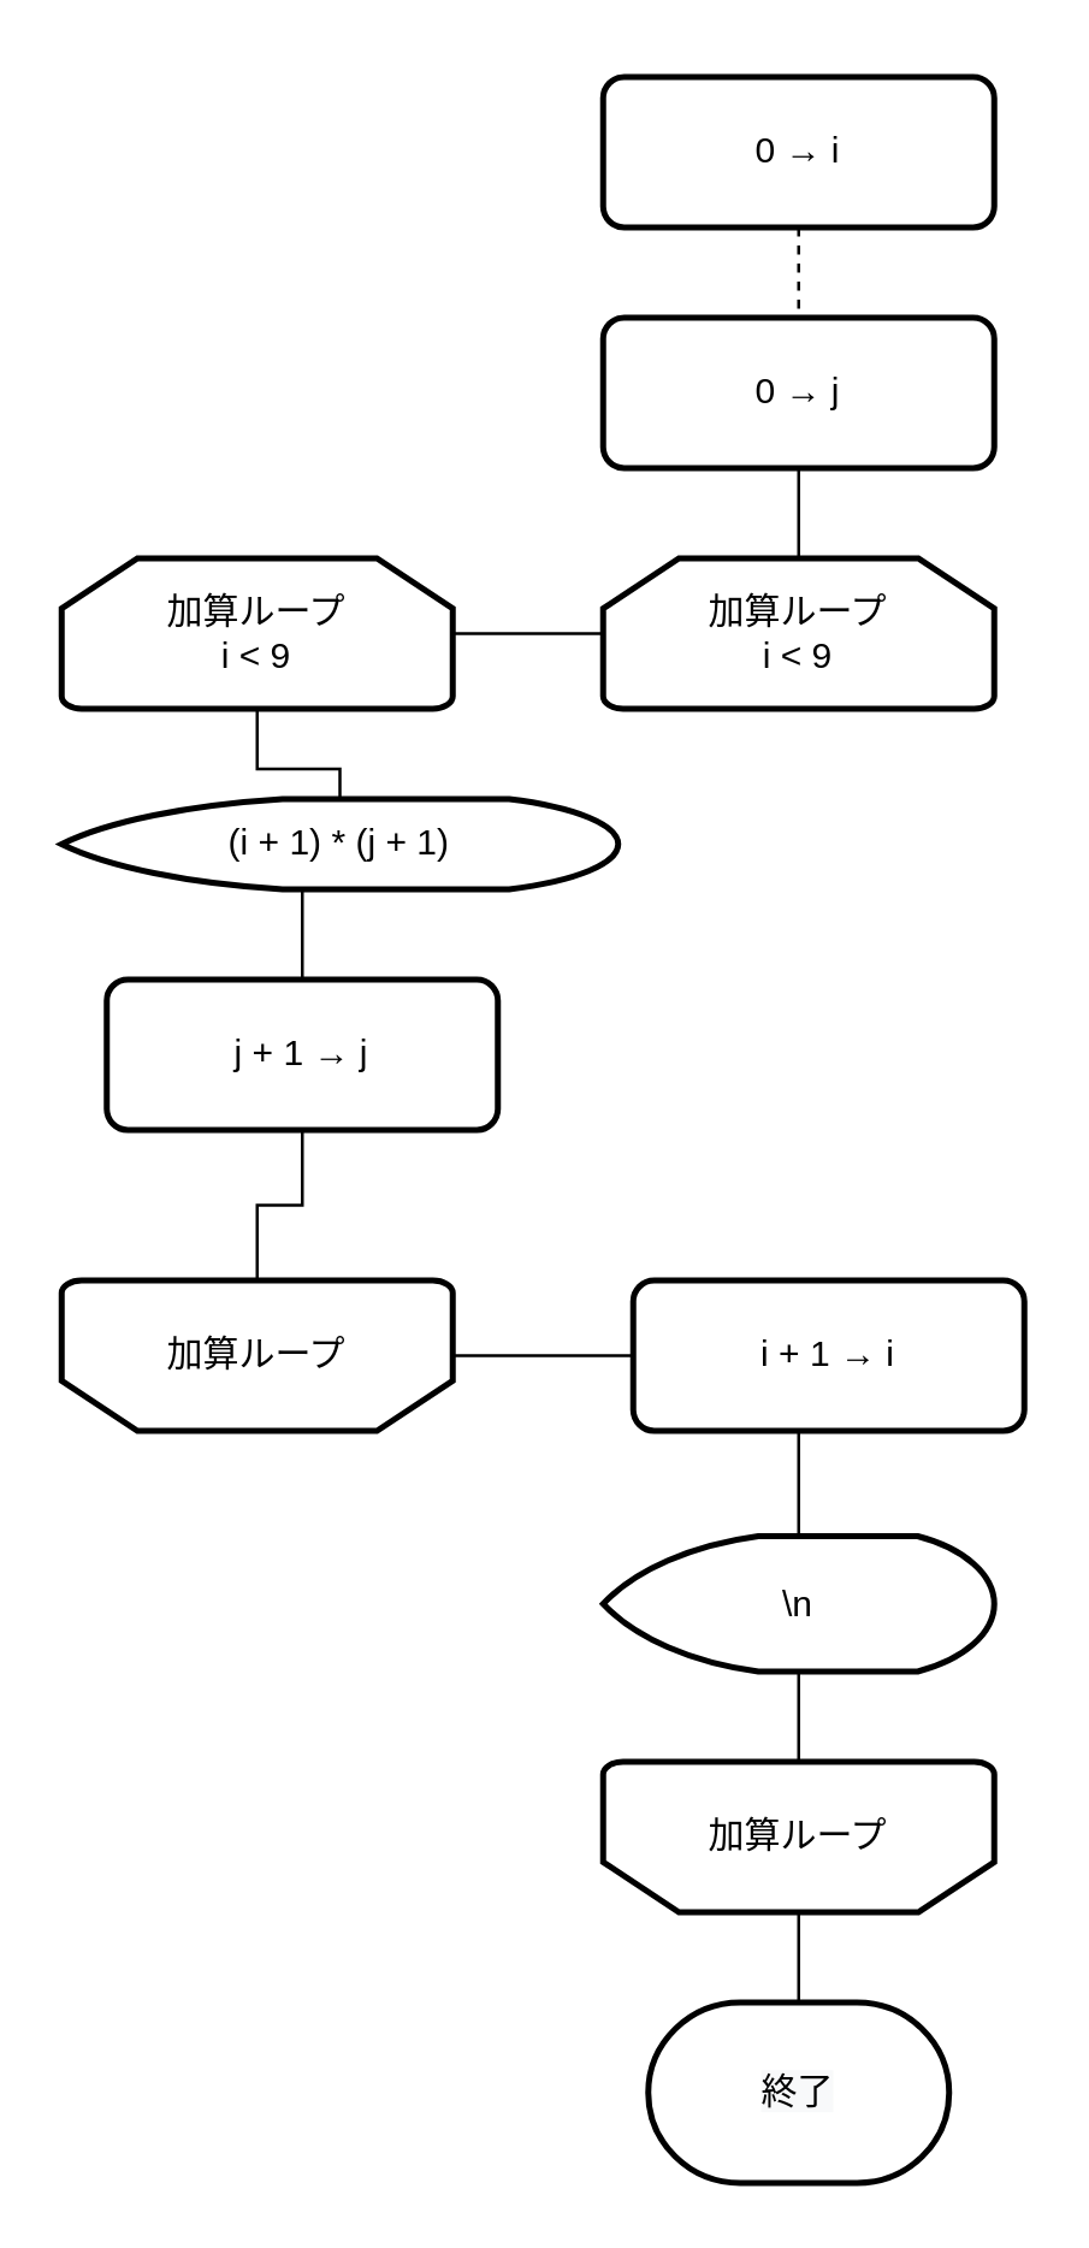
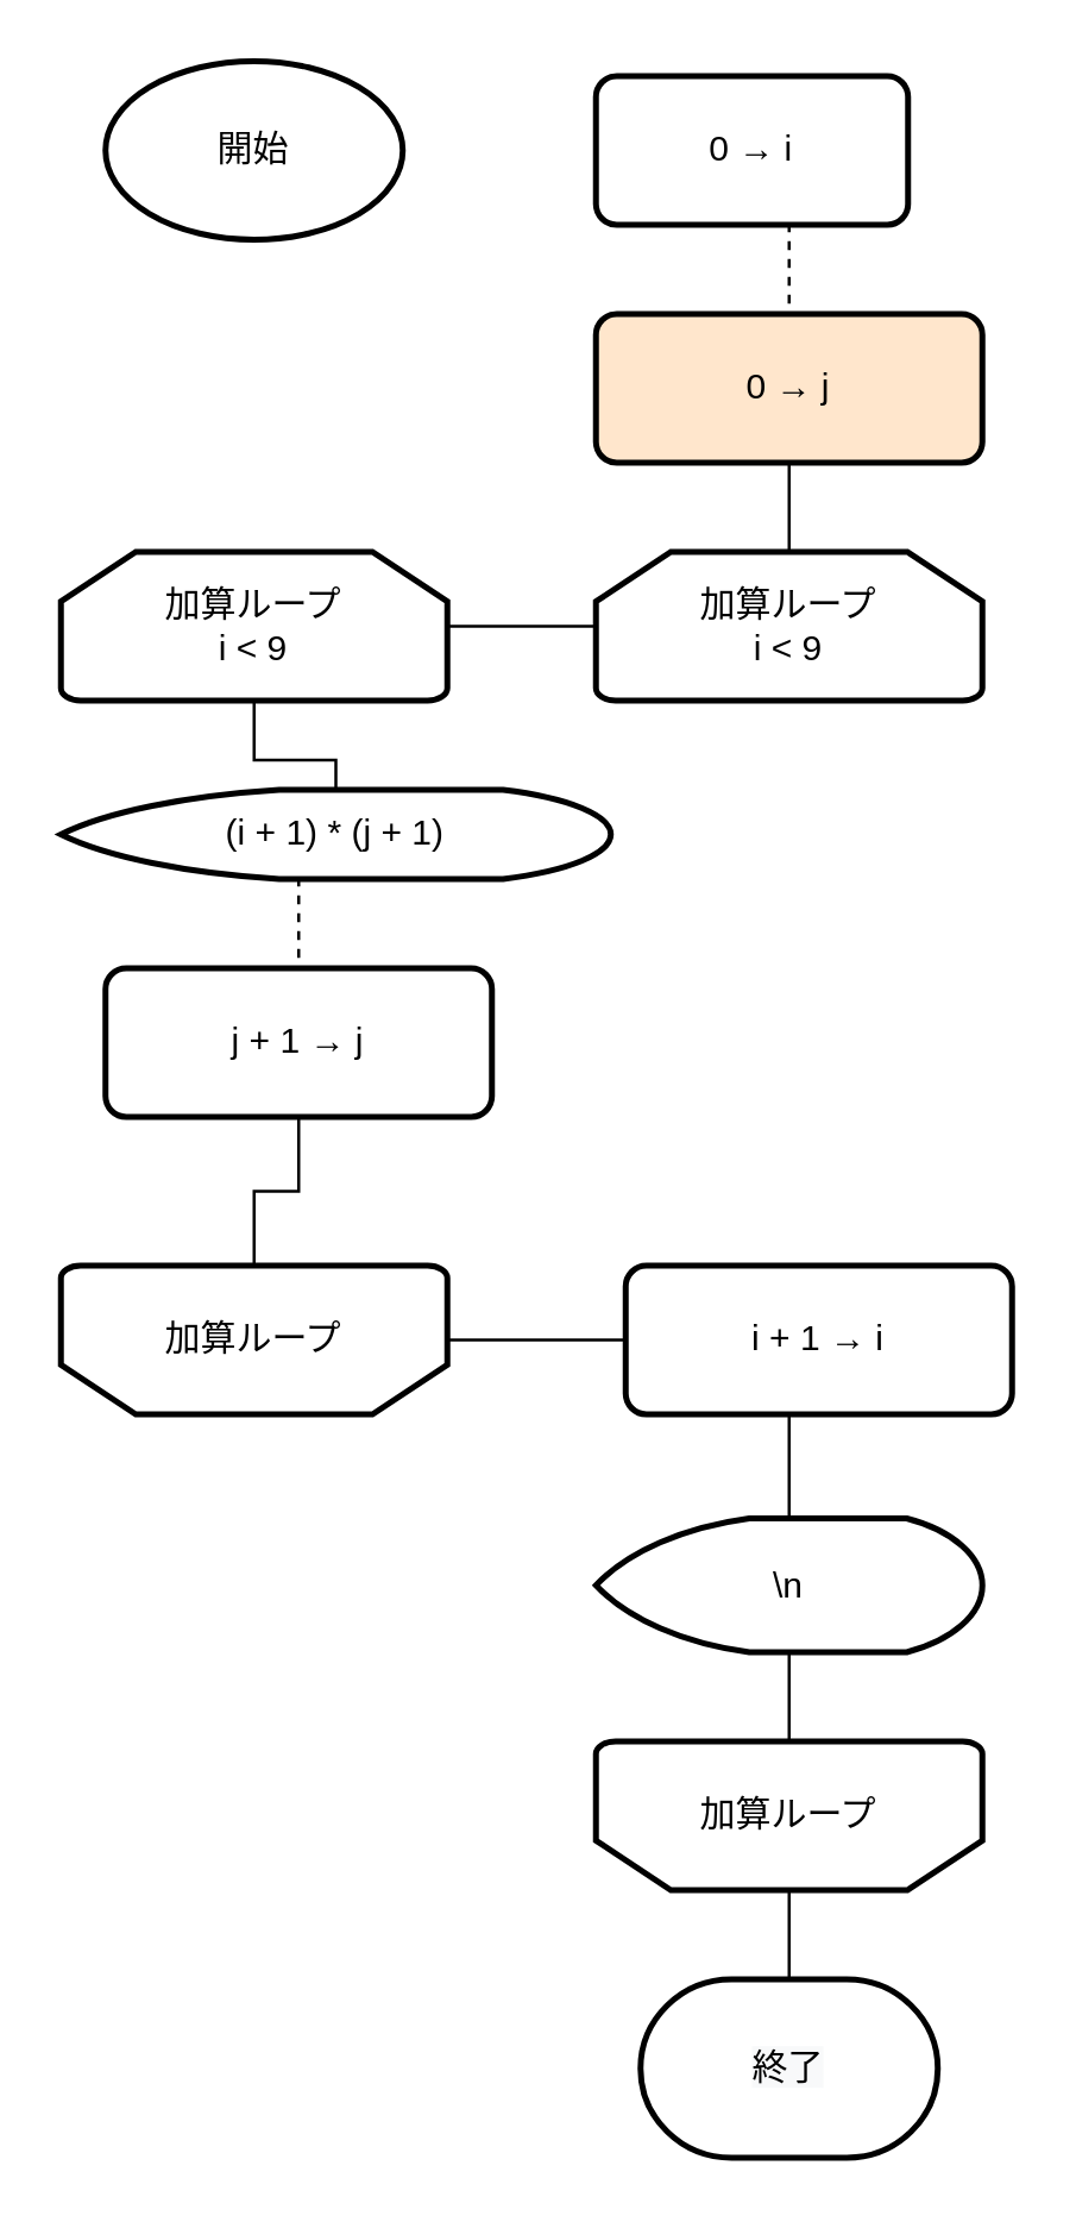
+ <mxCell id="6" value="開始" style="strokeWidth=2;html=1;shape=mxgraph.flowchart.start_1;whiteSpace=wrap;" vertex="1" parent="1"><mxGeometry x="35" y="20" width="100" height="60" as="geometry" /></mxCell>
- <mxCell id="8" value="0 → i" style="rounded=1;whiteSpace=wrap;html=1;absoluteArcSize=1;arcSize=14;strokeWidth=2;" vertex="1" parent="1"><mxGeometry x="200" y="25" width="130" height="50" as="geometry" /></mxCell>
+ <mxCell id="8" value="0 → i" style="rounded=1;whiteSpace=wrap;html=1;absoluteArcSize=1;arcSize=14;strokeWidth=2;" vertex="1" parent="1"><mxGeometry x="200" y="25" width="105" height="50" as="geometry" /></mxCell>
- <mxCell id="15" value="0 → j" style="rounded=1;whiteSpace=wrap;html=1;absoluteArcSize=1;arcSize=14;strokeWidth=2;" vertex="1" parent="1"><mxGeometry x="200" y="105" width="130" height="50" as="geometry" /></mxCell>
+ <mxCell id="15" value="0 → j" style="rounded=1;whiteSpace=wrap;html=1;absoluteArcSize=1;arcSize=14;strokeWidth=2;fillColor=#ffe6cc;" vertex="1" parent="1"><mxGeometry x="200" y="105" width="130" height="50" as="geometry" /></mxCell>
- <mxCell id="9" style="edgeStyle=orthogonalEdgeStyle;rounded=0;orthogonalLoop=1;jettySize=auto;html=1;exitX=0.5;exitY=1;exitDx=0;exitDy=0;exitPerimeter=0;entryX=0.5;entryY=0;entryDx=0;entryDy=0;endArrow=none;endFill=0;" edge="1" parent="1" source="10" target="17"><mxGeometry relative="1" as="geometry" /></mxCell>
+ <mxCell id="9" style="edgeStyle=orthogonalEdgeStyle;rounded=0;orthogonalLoop=1;jettySize=auto;html=1;exitX=0.5;exitY=1;exitDx=0;exitDy=0;exitPerimeter=0;entryX=0.5;entryY=0;entryDx=0;entryDy=0;endArrow=none;endFill=0;dashed=1;" edge="1" parent="1" source="10" target="17"><mxGeometry relative="1" as="geometry" /></mxCell>
